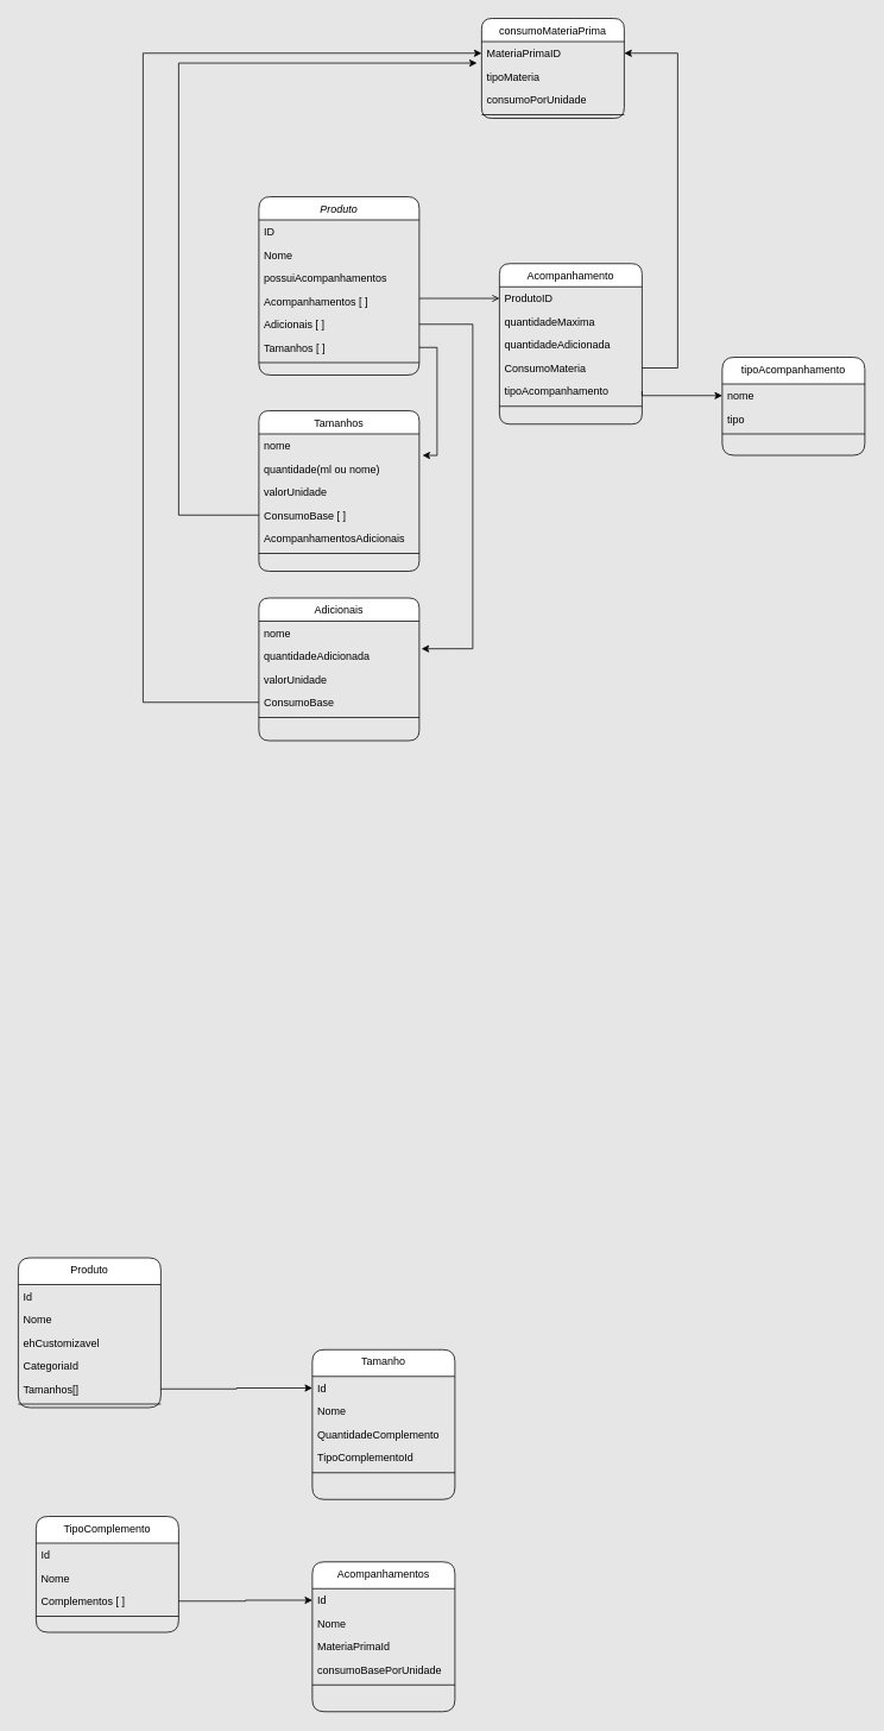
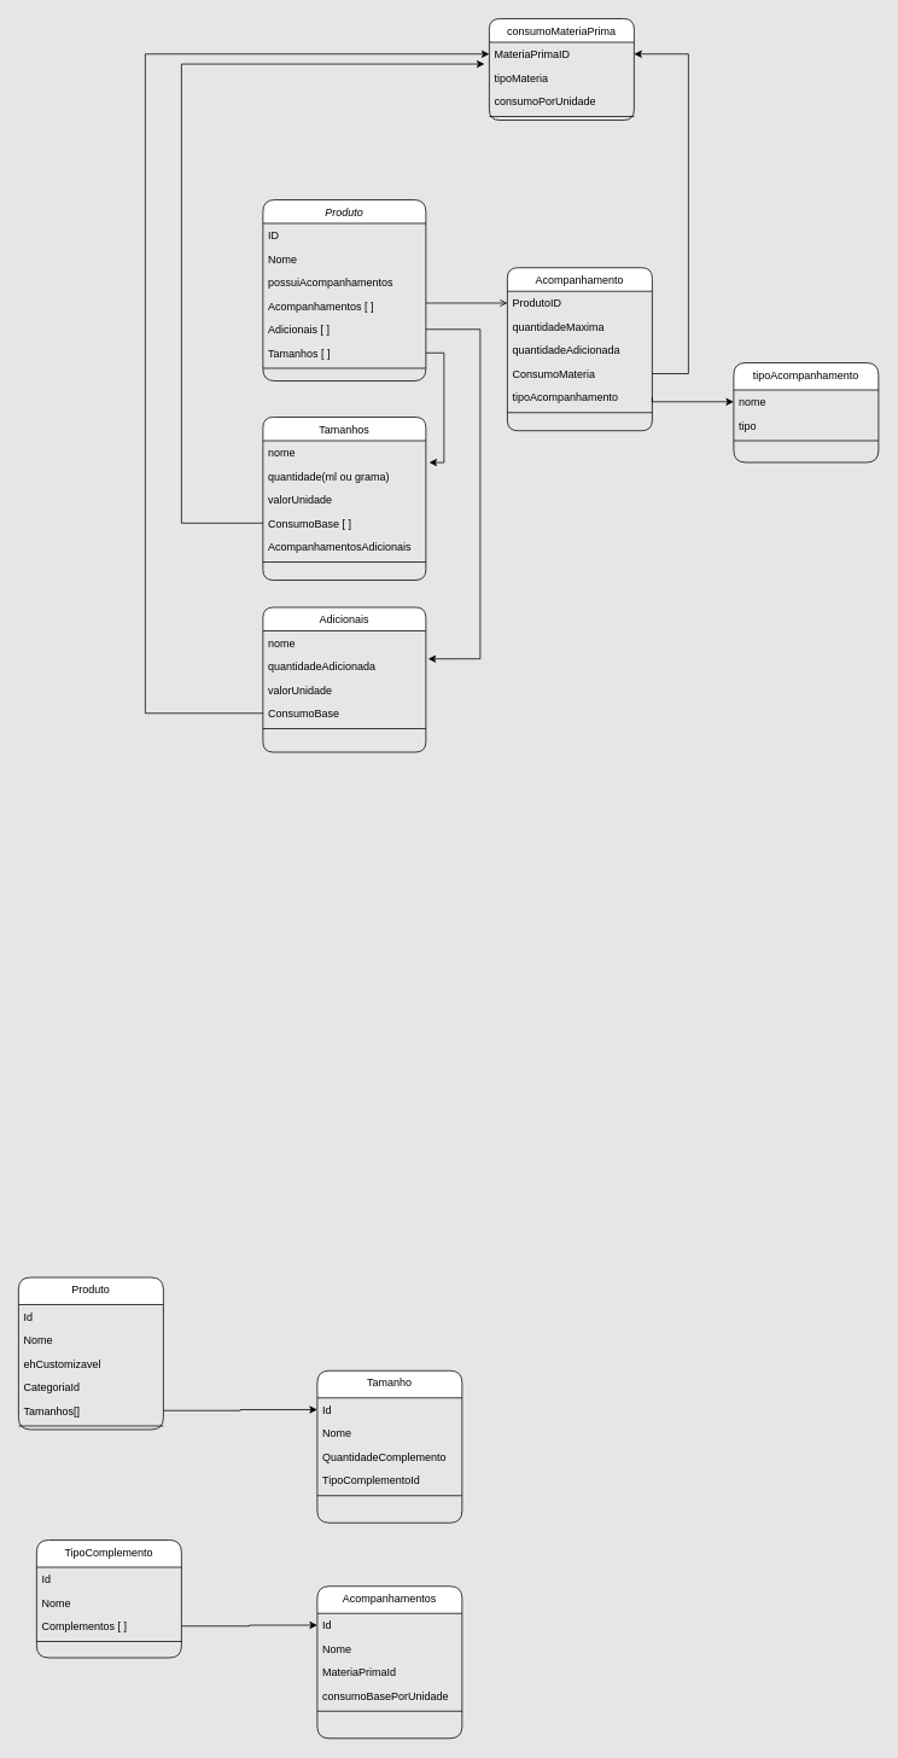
- <mxCell id="12" value="quantidade(ml ou nome)" style="text;align=left;verticalAlign=top;spacingLeft=4;spacingRight=4;overflow=hidden;rotatable=0;points=[[0,0.5],[1,0.5]];portConstraint=eastwest;labelBackgroundColor=none;rounded=1;" parent="10" vertex="1"><mxGeometry y="52" width="180" height="26" as="geometry" /></mxCell>
+ <mxCell id="12" value="quantidade(ml ou grama)" style="text;align=left;verticalAlign=top;spacingLeft=4;spacingRight=4;overflow=hidden;rotatable=0;points=[[0,0.5],[1,0.5]];portConstraint=eastwest;labelBackgroundColor=none;rounded=1;" parent="10" vertex="1"><mxGeometry y="52" width="180" height="26" as="geometry" /></mxCell>
